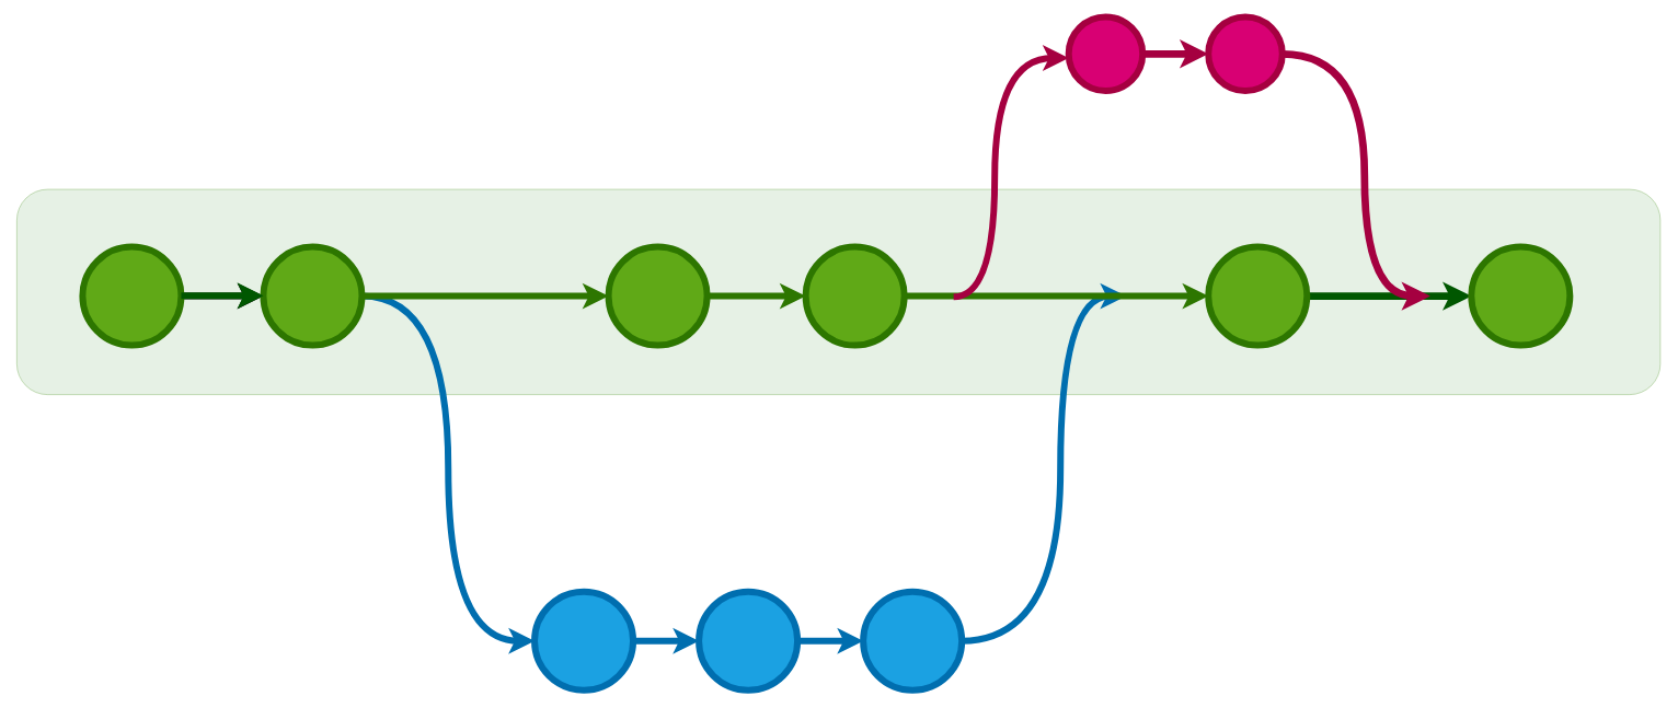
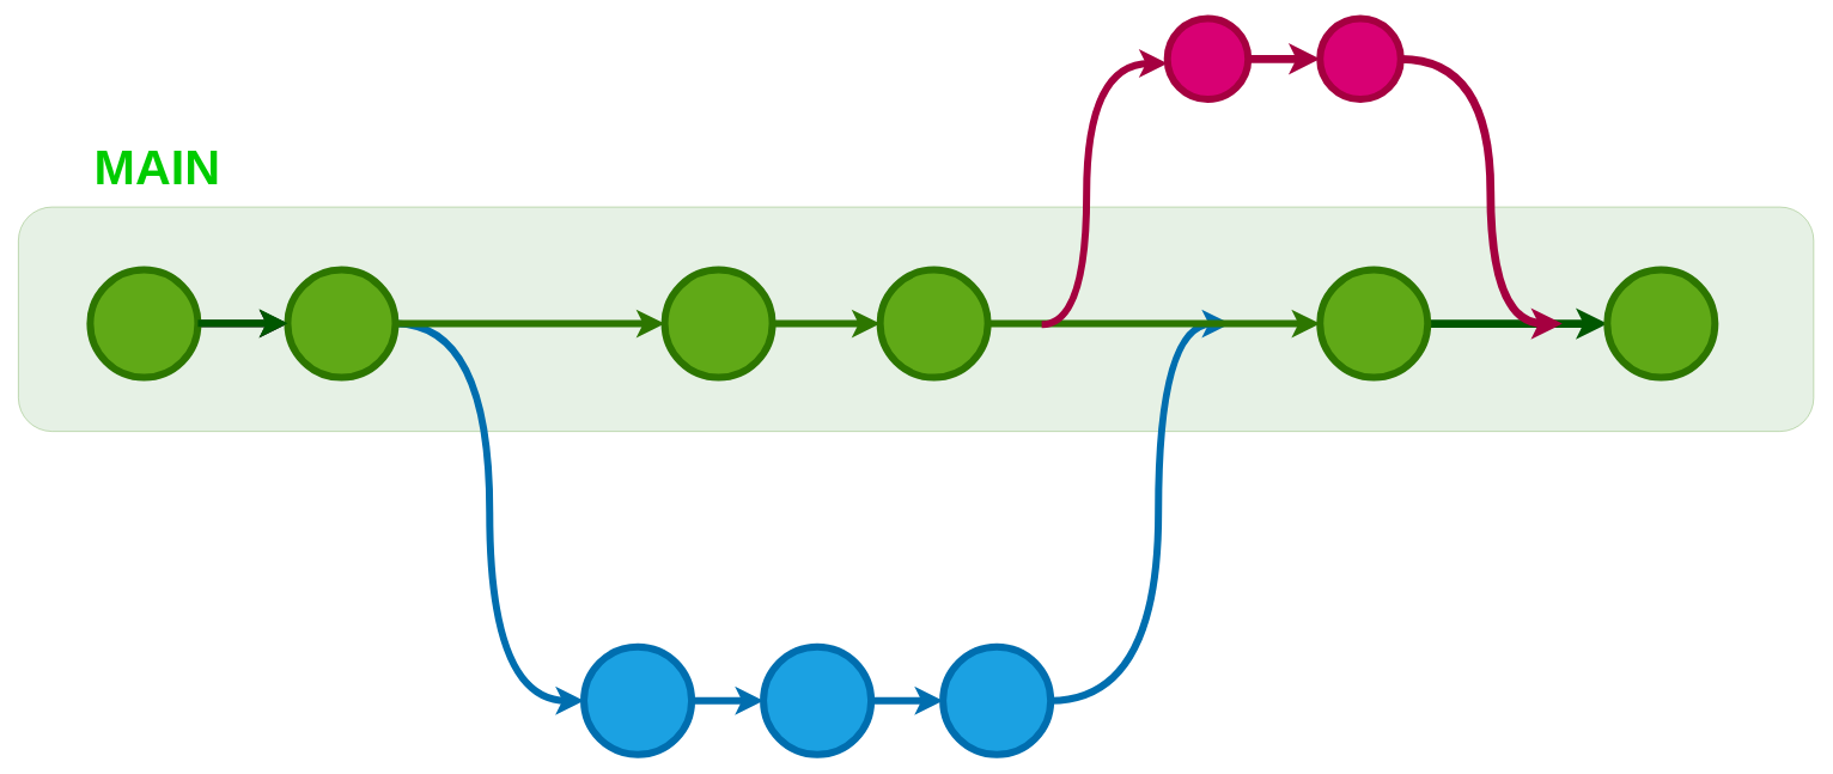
+ <mxCell id="27" value="&lt;font style=&quot;font-size: 55px;&quot;&gt;MAIN&lt;/font&gt;" style="text;html=1;fillColor=none;align=center;verticalAlign=middle;whiteSpace=wrap;rounded=0;fontColor=#00CC00;fontStyle=1" vertex="1" parent="1"><mxGeometry x="60" y="140" width="230" height="90" as="geometry" /></mxCell>
